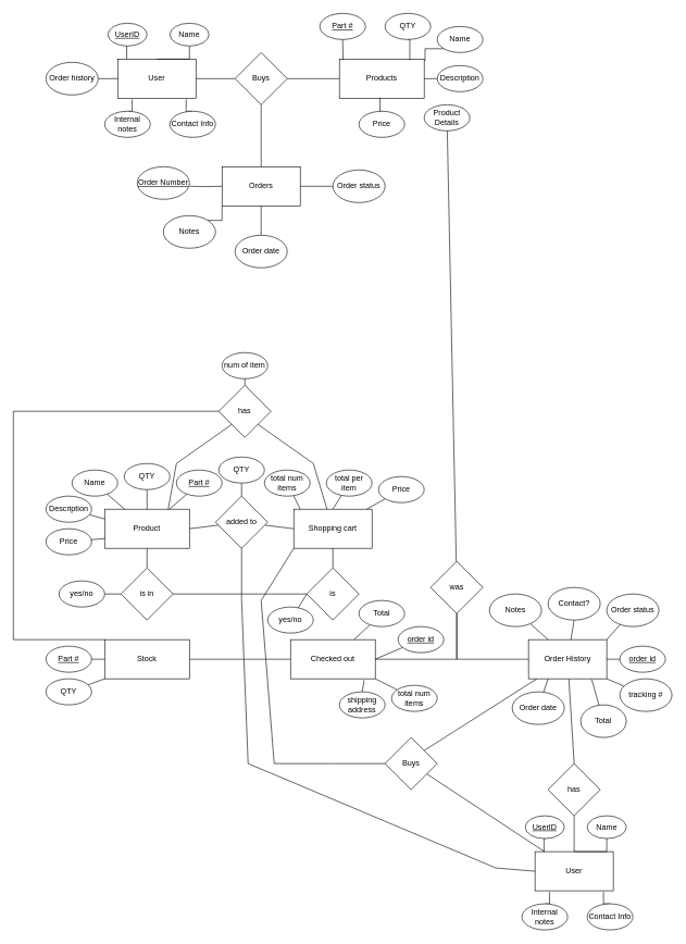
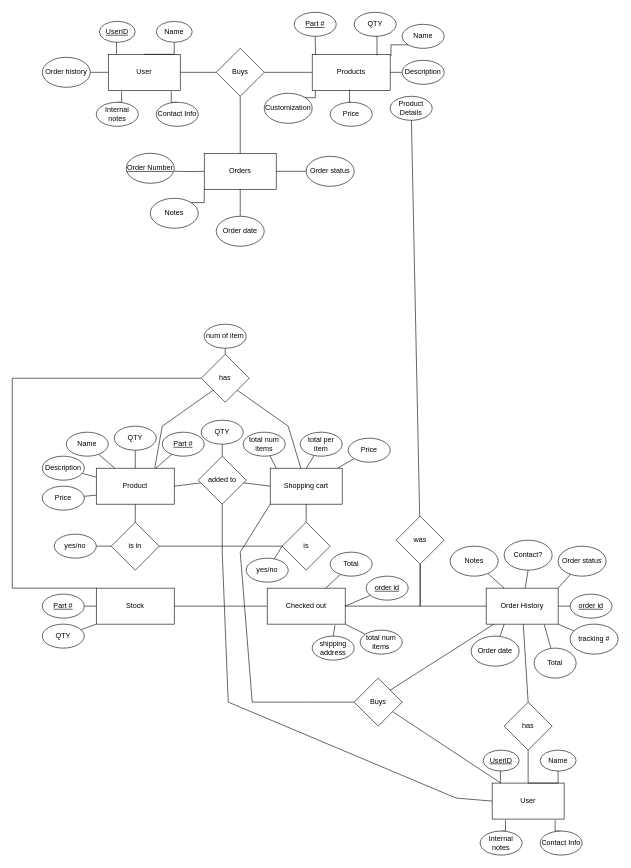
+ <mxCell id="19" style="edgeStyle=orthogonalEdgeStyle;rounded=0;orthogonalLoop=1;jettySize=auto;html=1;exitX=1;exitY=0;exitDx=0;exitDy=0;entryX=0.04;entryY=1.021;entryDx=0;entryDy=0;entryPerimeter=0;endArrow=none;endFill=0;" parent="1" source="20" target="5" edge="1"><mxGeometry relative="1" as="geometry" /></mxCell>
+ <mxCell id="20" value="Customization&lt;br&gt;" style="ellipse;whiteSpace=wrap;html=1;" parent="1" vertex="1"><mxGeometry x="440" y="155" width="80" height="50" as="geometry" /></mxCell>
